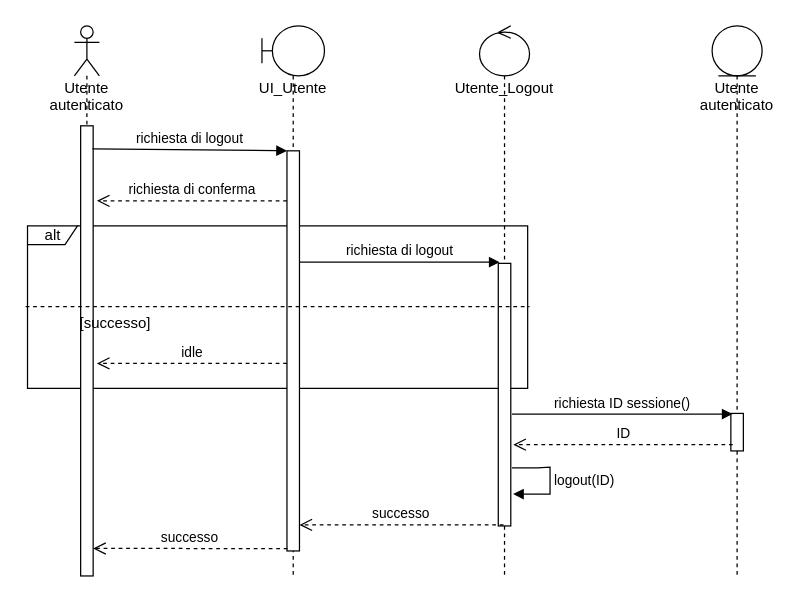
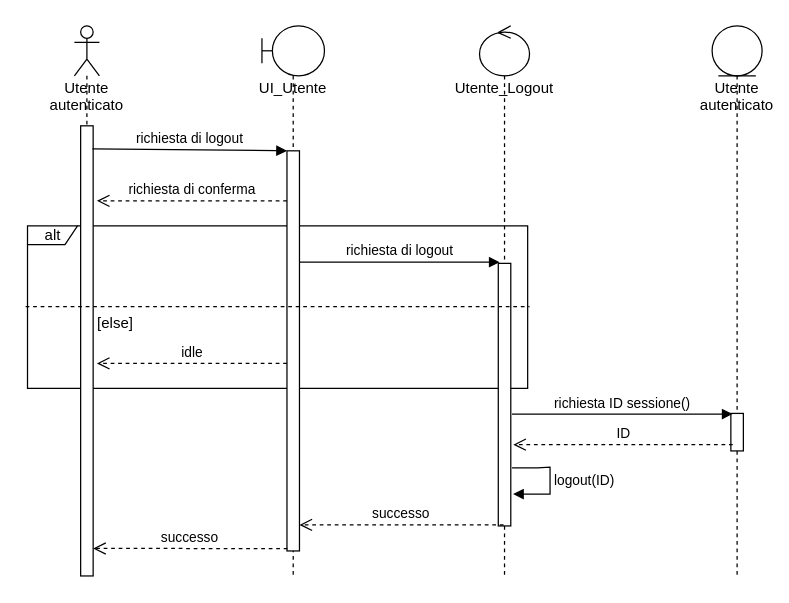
- <mxCell id="14" value="[successo]" style="text;align=center;fontStyle=0;verticalAlign=middle;spacingLeft=3;spacingRight=3;strokeColor=none;rotatable=0;points=[[0,0.5],[1,0.5]];portConstraint=eastwest;" vertex="1" parent="1"><mxGeometry x="52" y="244" width="80" height="26" as="geometry" /></mxCell>
+ <mxCell id="14" value="[else]" style="text;align=center;fontStyle=0;verticalAlign=middle;spacingLeft=3;spacingRight=3;strokeColor=none;rotatable=0;points=[[0,0.5],[1,0.5]];portConstraint=eastwest;" vertex="1" parent="1"><mxGeometry x="52" y="244" width="80" height="26" as="geometry" /></mxCell>
